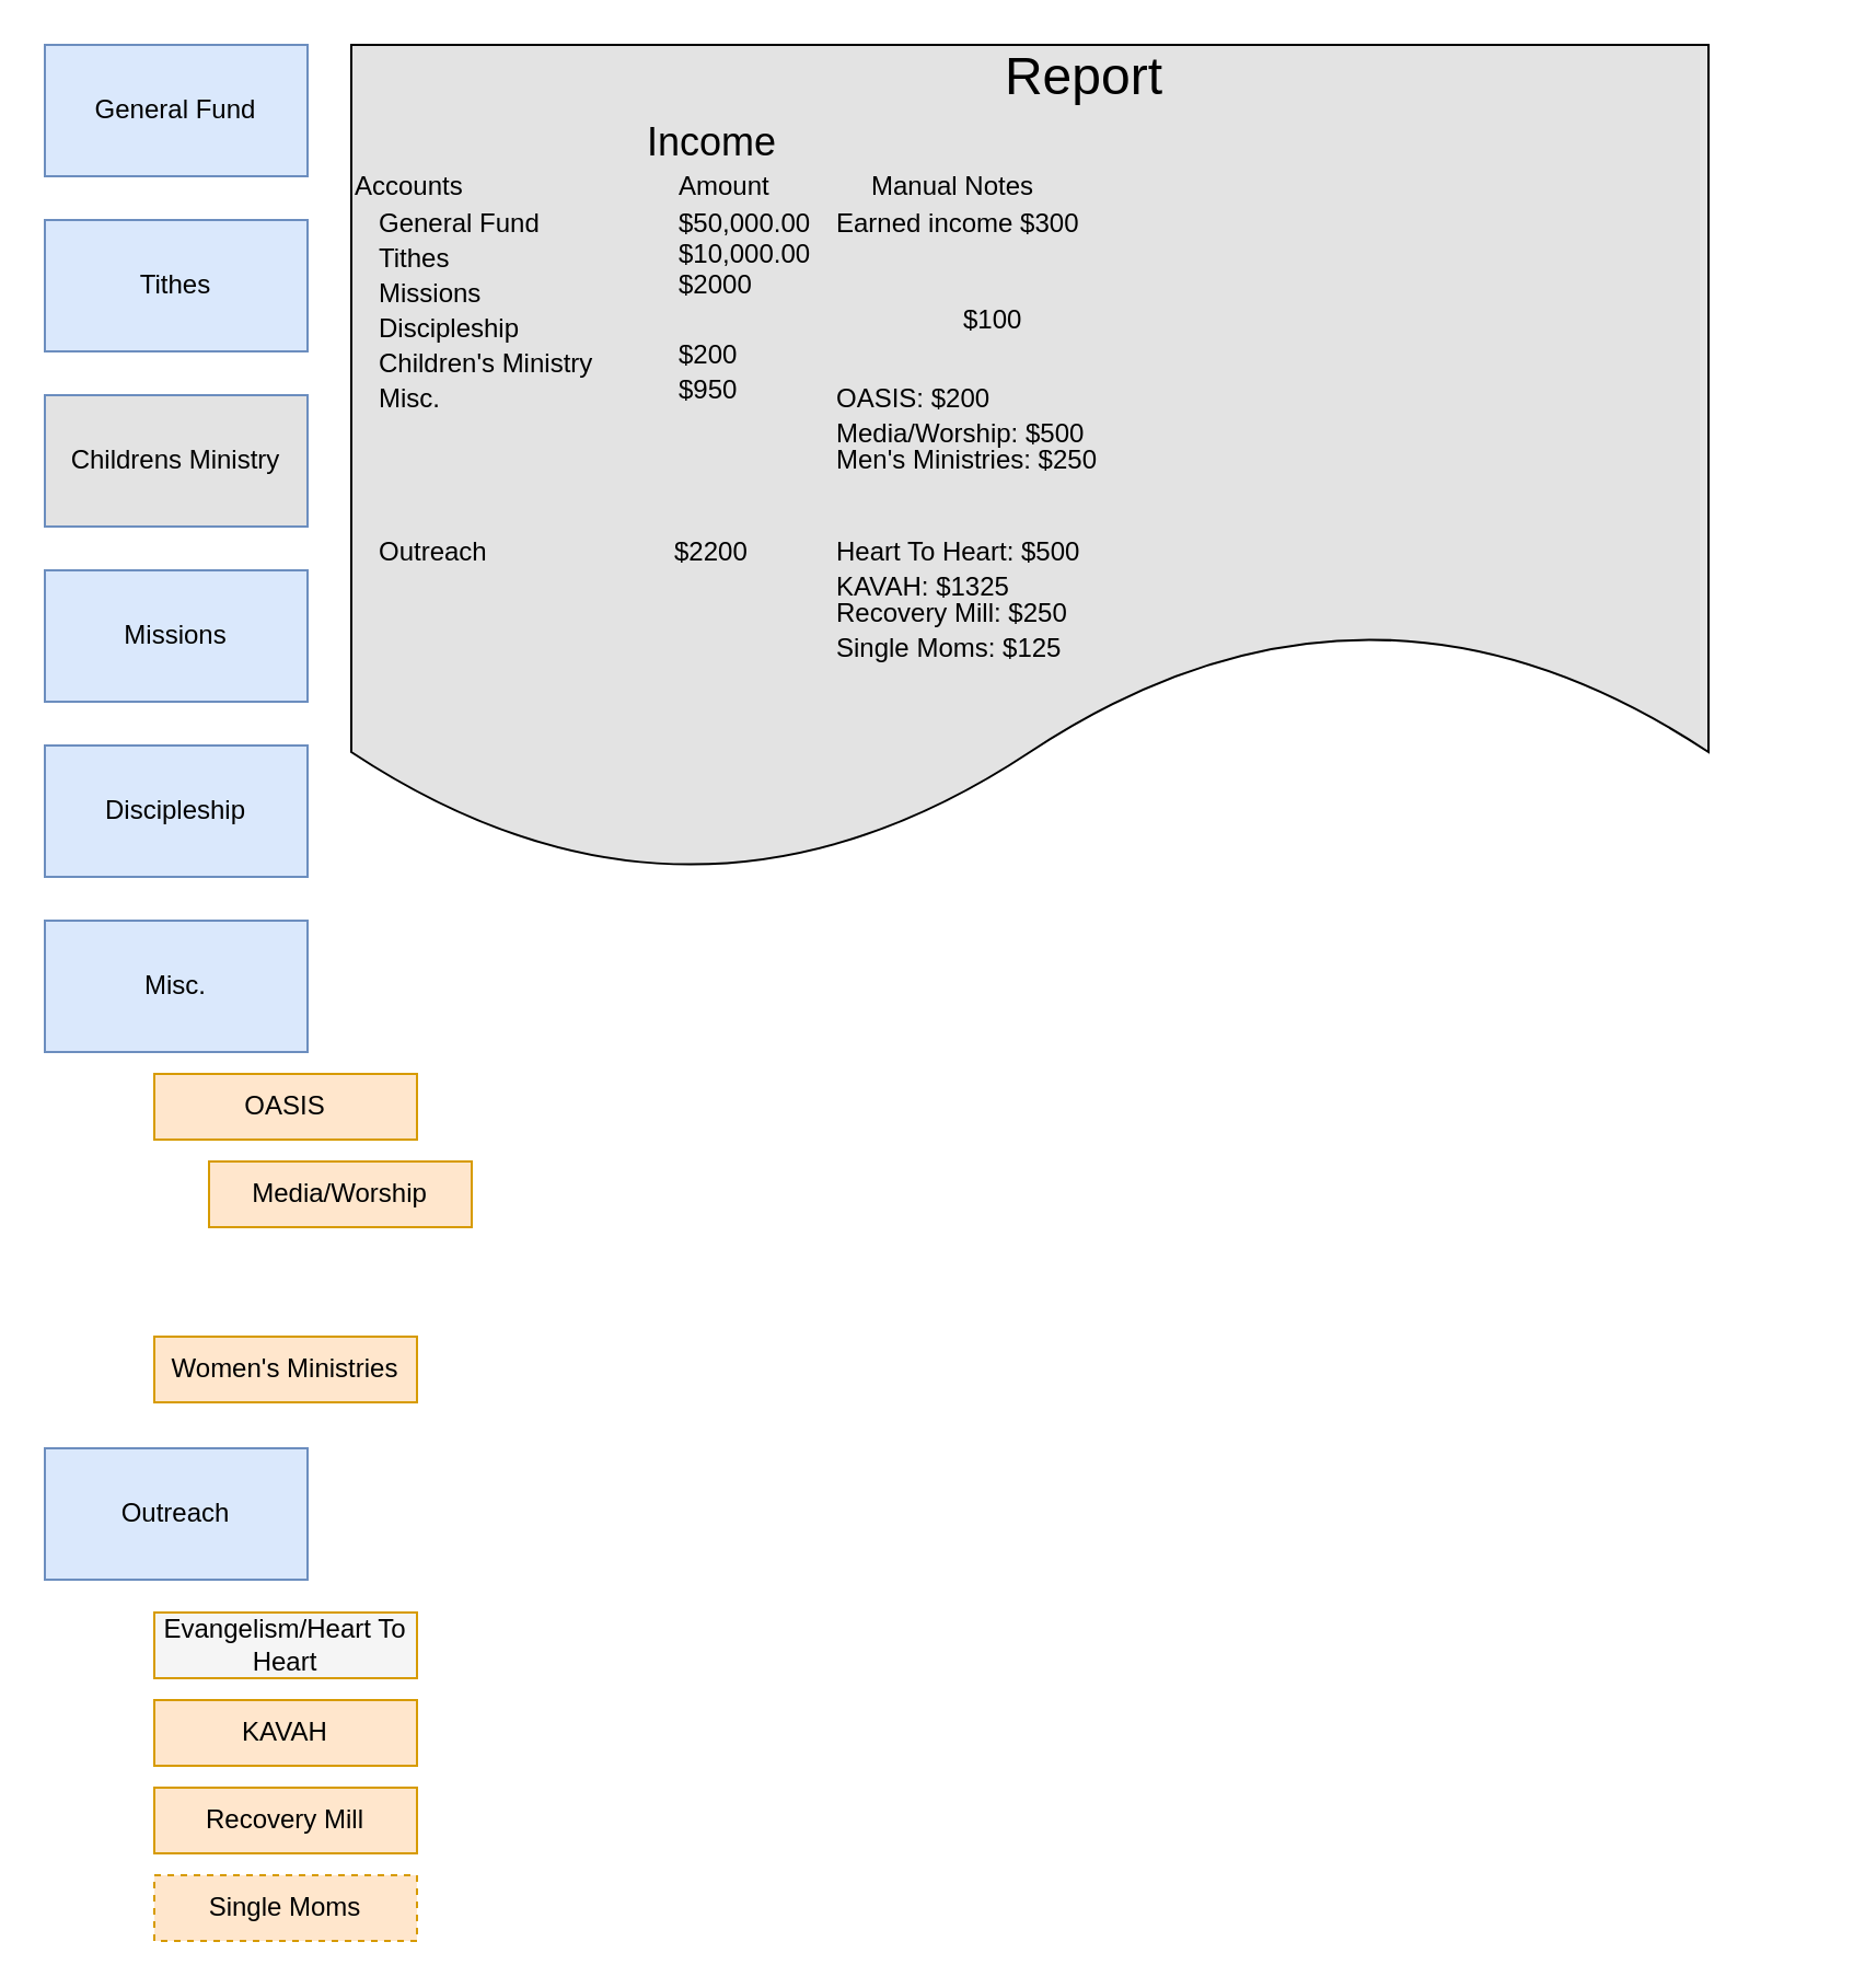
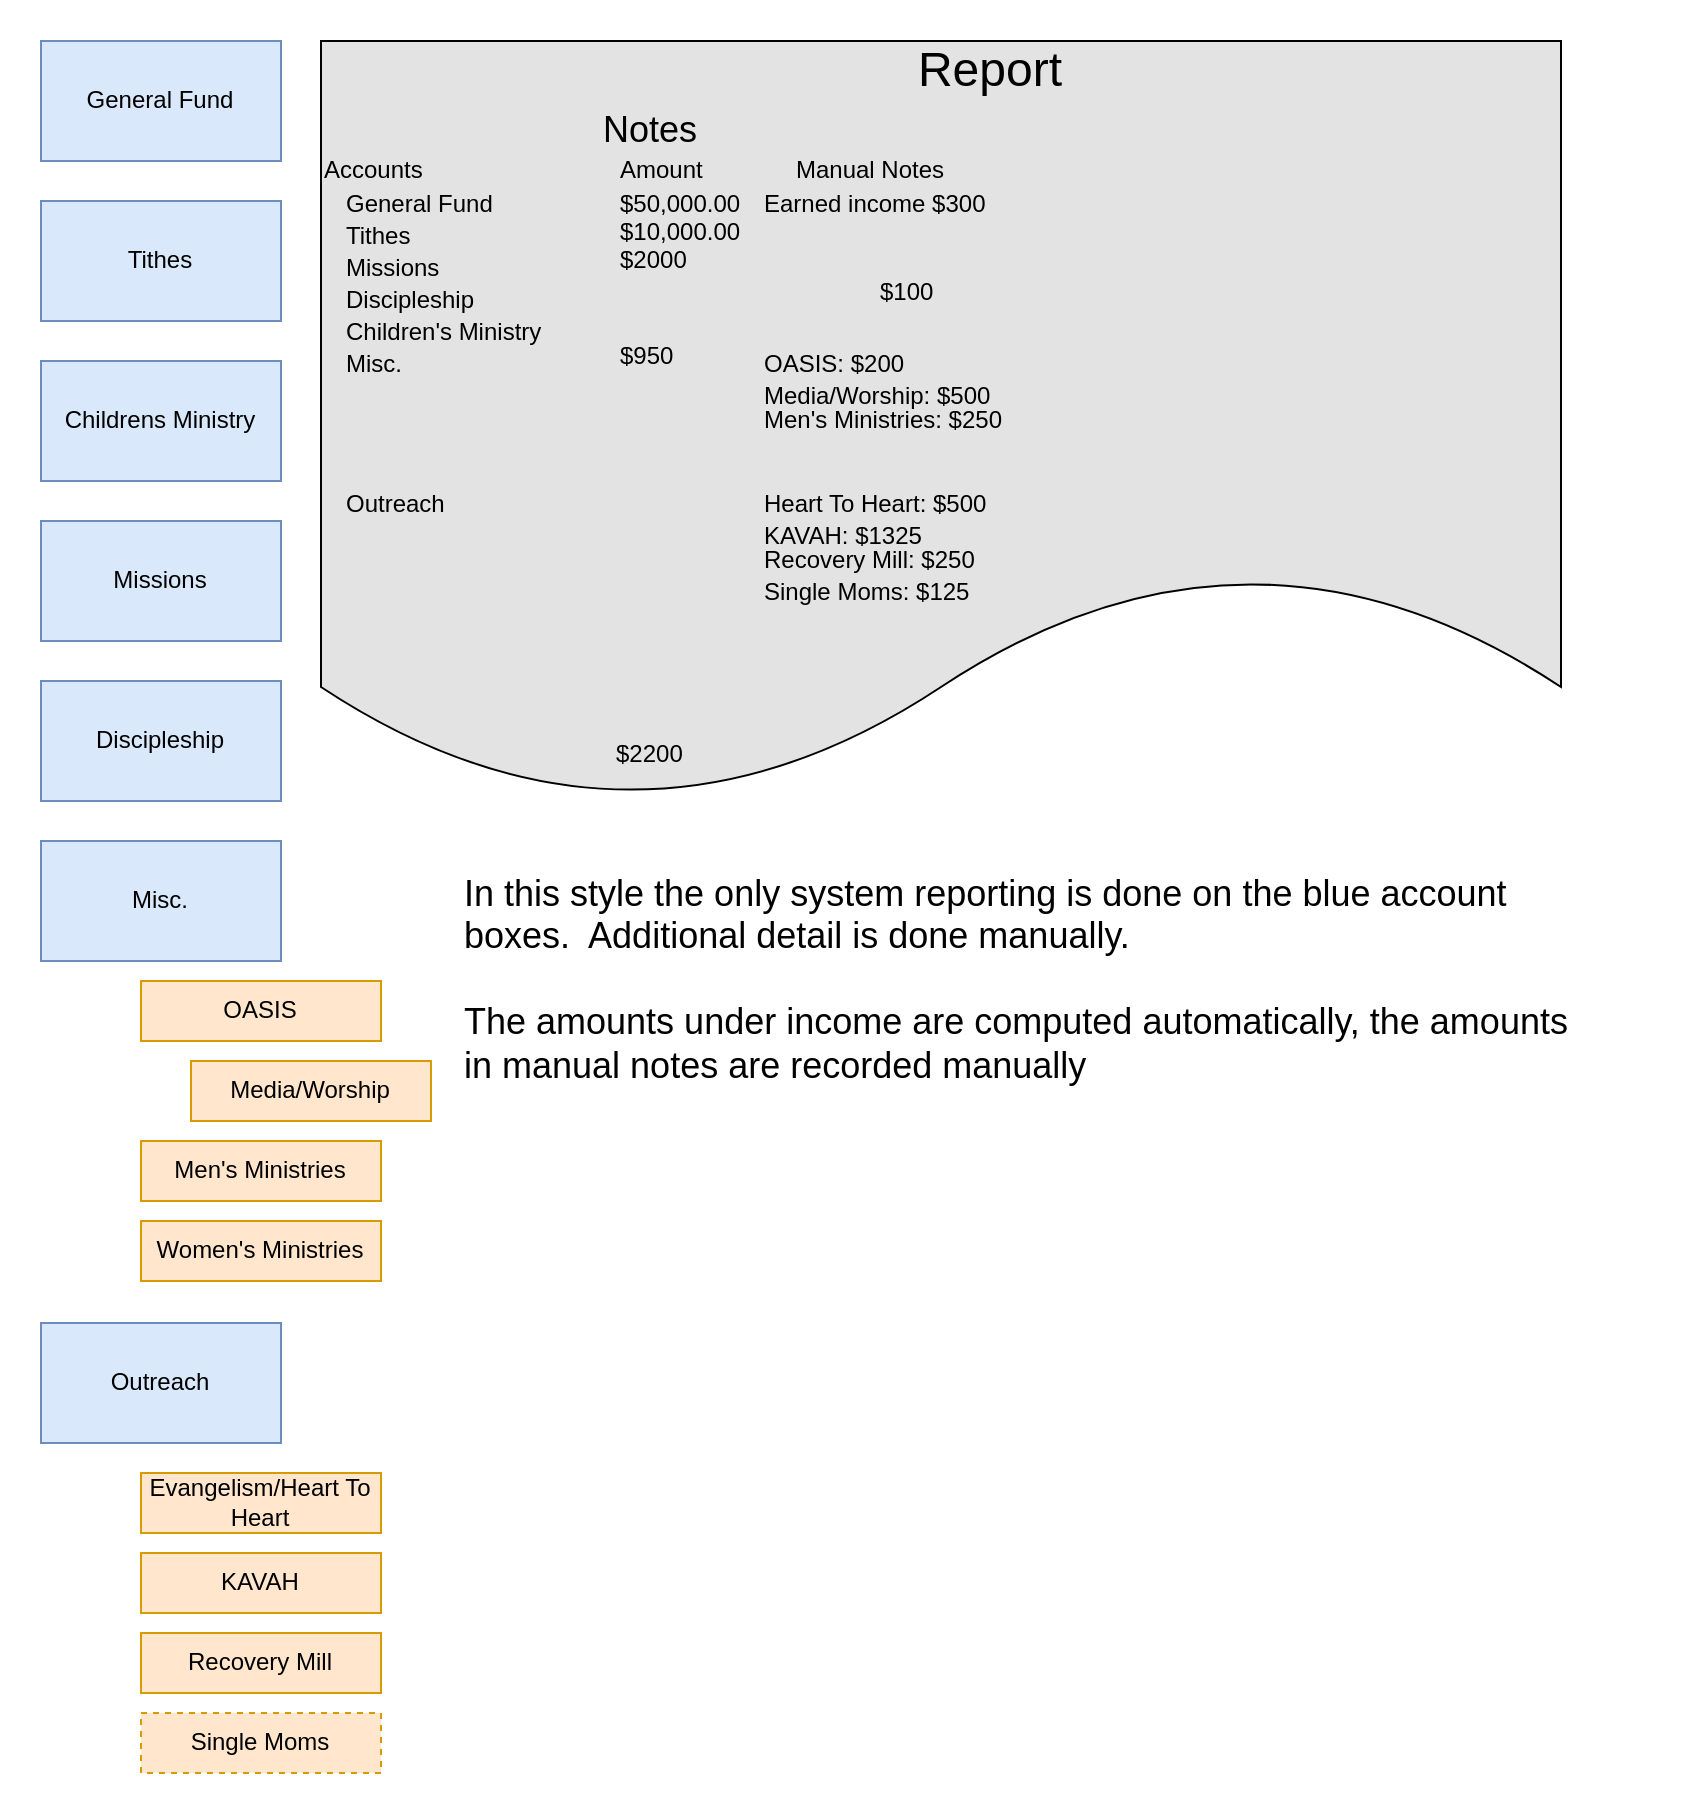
- <mxCell id="19" value="&lt;font style=&quot;font-size: 18px;&quot;&gt;Income&lt;/font&gt;" style="text;strokeColor=none;align=center;fillColor=none;html=1;verticalAlign=middle;whiteSpace=wrap;rounded=0;fontColor=#000000;fontSize=18;" parent="1" vertex="1"><mxGeometry x="160" y="50" width="330" height="30" as="geometry" /></mxCell>
+ <mxCell id="19" value="&lt;font style=&quot;font-size: 18px;&quot;&gt;Notes&lt;/font&gt;" style="text;strokeColor=none;align=center;fillColor=none;html=1;verticalAlign=middle;whiteSpace=wrap;rounded=0;fontColor=#000000;fontSize=18;" parent="1" vertex="1"><mxGeometry x="160" y="50" width="330" height="30" as="geometry" /></mxCell>
- <mxCell id="38" value="&lt;font style=&quot;font-size: 12px;&quot;&gt;$200&lt;/font&gt;" style="text;strokeColor=none;align=left;fillColor=none;html=1;verticalAlign=middle;whiteSpace=wrap;rounded=0;fontColor=#000000;fontSize=12;" parent="1" vertex="1"><mxGeometry x="307.931" y="154" width="68.276" height="16" as="geometry" /></mxCell>
- <mxCell id="4" value="&lt;font color=&quot;#000000&quot;&gt;Childrens Ministry&lt;/font&gt;" style="rounded=0;whiteSpace=wrap;html=1;fillColor=#e3e3e3;strokeColor=#6c8ebf;" parent="1" vertex="1"><mxGeometry x="20" y="180" width="120" height="60" as="geometry" /></mxCell>
+ <mxCell id="4" value="&lt;font color=&quot;#000000&quot;&gt;Childrens Ministry&lt;/font&gt;" style="rounded=0;whiteSpace=wrap;html=1;fillColor=#dae8fc;strokeColor=#6c8ebf;" parent="1" vertex="1"><mxGeometry x="20" y="180" width="120" height="60" as="geometry" /></mxCell>
- <mxCell id="40" value="&lt;font style=&quot;font-size: 12px;&quot;&gt;$2200&lt;/font&gt;" style="text;strokeColor=none;align=left;fillColor=none;html=1;verticalAlign=middle;whiteSpace=wrap;rounded=0;fontColor=#000000;fontSize=12;" parent="1" vertex="1"><mxGeometry x="305.931" y="244" width="68.276" height="16" as="geometry" /></mxCell>
+ <mxCell id="40" value="&lt;font style=&quot;font-size: 12px;&quot;&gt;$2200&lt;/font&gt;" style="text;strokeColor=none;align=left;fillColor=none;html=1;verticalAlign=middle;whiteSpace=wrap;rounded=0;fontColor=#000000;fontSize=12;" parent="1" vertex="1"><mxGeometry x="305.931" y="369" width="68.276" height="16" as="geometry" /></mxCell>
+ <mxCell id="45" value="In this style the only system reporting is done on the blue account boxes.&amp;nbsp; Additional detail is done manually.&lt;br&gt;&lt;br&gt;The amounts under income are computed automatically, the amounts in manual notes are recorded manually" style="text;strokeColor=none;align=left;fillColor=none;html=1;verticalAlign=middle;whiteSpace=wrap;rounded=0;fontSize=18;fontColor=#000000;" parent="1" vertex="1"><mxGeometry x="230" y="400" width="568.62" height="180" as="geometry" /></mxCell>
+ <mxCell id="10" value="&lt;font color=&quot;#000000&quot;&gt;Men's Ministries&lt;/font&gt;" style="rounded=0;whiteSpace=wrap;html=1;fillColor=#ffe6cc;strokeColor=#d79b00;" parent="1" vertex="1"><mxGeometry x="70" y="570" width="120" height="30" as="geometry" /></mxCell>
- <mxCell id="13" value="&lt;font color=&quot;#000000&quot;&gt;Evangelism/Heart To Heart&lt;/font&gt;" style="rounded=0;whiteSpace=wrap;html=1;fillColor=#f5f5f5;strokeColor=#d79b00;" parent="1" vertex="1"><mxGeometry x="70" y="736" width="120" height="30" as="geometry" /></mxCell>
+ <mxCell id="13" value="&lt;font color=&quot;#000000&quot;&gt;Evangelism/Heart To Heart&lt;/font&gt;" style="rounded=0;whiteSpace=wrap;html=1;fillColor=#ffe6cc;strokeColor=#d79b00;" parent="1" vertex="1"><mxGeometry x="70" y="736" width="120" height="30" as="geometry" /></mxCell>
